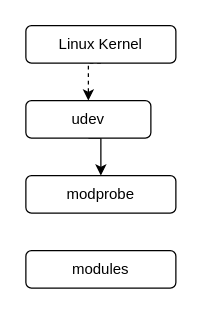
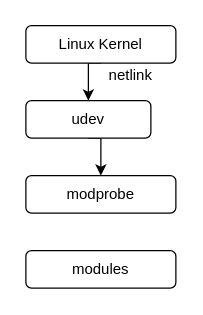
- <mxCell id="2" style="edgeStyle=orthogonalEdgeStyle;rounded=0;orthogonalLoop=1;jettySize=auto;html=1;exitX=0.5;exitY=1;exitDx=0;exitDy=0;entryX=0.5;entryY=0;entryDx=0;entryDy=0;dashed=1;" edge="1" parent="1" source="3" target="5"><mxGeometry relative="1" as="geometry" /></mxCell>
+ <mxCell id="2" style="edgeStyle=orthogonalEdgeStyle;rounded=0;orthogonalLoop=1;jettySize=auto;html=1;exitX=0.5;exitY=1;exitDx=0;exitDy=0;entryX=0.5;entryY=0;entryDx=0;entryDy=0;" edge="1" parent="1" source="3" target="5"><mxGeometry relative="1" as="geometry" /></mxCell>
+ <mxCell id="8" value="netlink" style="text;html=1;strokeColor=none;fillColor=none;align=center;verticalAlign=middle;whiteSpace=wrap;rounded=0;" vertex="1" parent="1"><mxGeometry x="84" y="50" width="40" height="20" as="geometry" /></mxCell>
